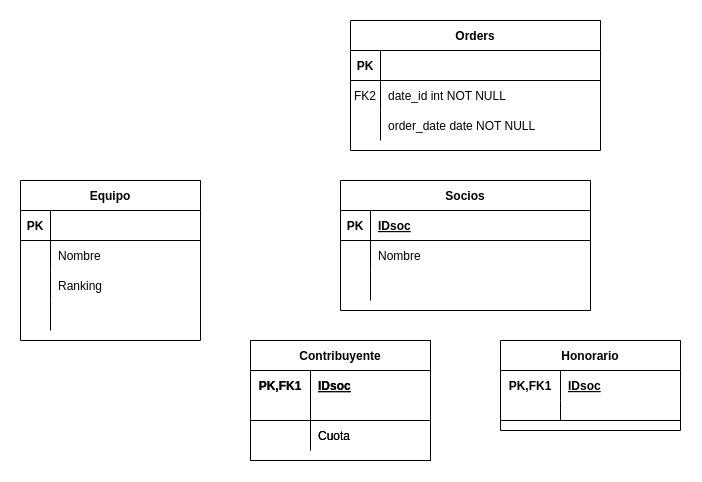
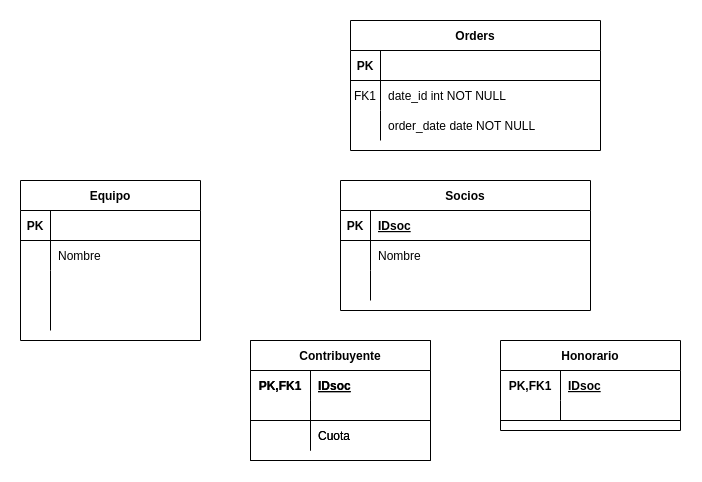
- <mxCell id="6" value="FK2" style="shape=partialRectangle;overflow=hidden;connectable=0;fillColor=none;top=0;left=0;bottom=0;right=0;" parent="5" vertex="1"><mxGeometry width="30" height="30" as="geometry" /></mxCell>
+ <mxCell id="6" value="FK1" style="shape=partialRectangle;overflow=hidden;connectable=0;fillColor=none;top=0;left=0;bottom=0;right=0;" parent="5" vertex="1"><mxGeometry width="30" height="30" as="geometry" /></mxCell>
- <mxCell id="29" value="Ranking" style="shape=partialRectangle;connectable=0;fillColor=none;top=0;left=0;bottom=0;right=0;align=left;spacingLeft=6;overflow=hidden;" vertex="1" parent="27"><mxGeometry x="30" width="150" height="30" as="geometry" /></mxCell>
